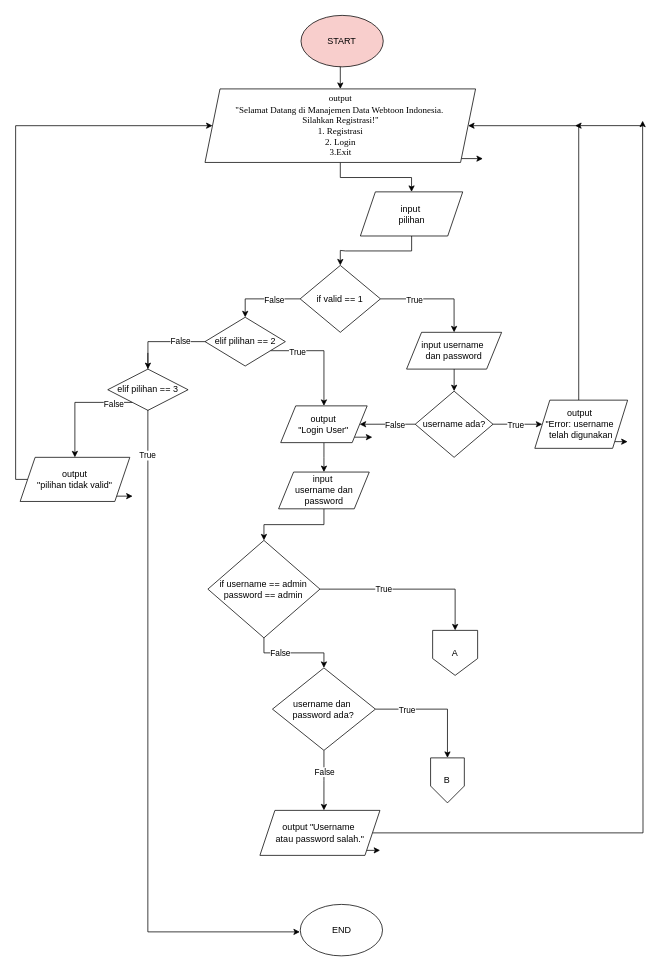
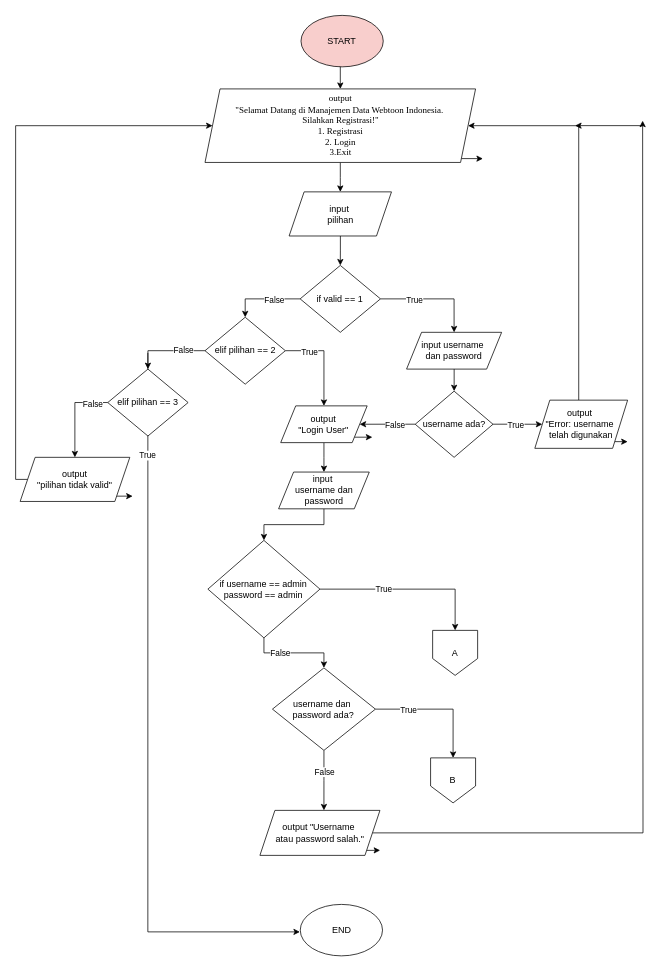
- <mxCell id="7" value="input&amp;nbsp;&lt;div&gt;pilihan&lt;/div&gt;" style="shape=parallelogram;perimeter=parallelogramPerimeter;whiteSpace=wrap;html=1;fixedSize=1;" parent="1" vertex="1"><mxGeometry x="479.65" y="255.325" width="136.5" height="58.831" as="geometry" /></mxCell>
+ <mxCell id="7" value="input&amp;nbsp;&lt;div&gt;pilihan&lt;/div&gt;" style="shape=parallelogram;perimeter=parallelogramPerimeter;whiteSpace=wrap;html=1;fixedSize=1;" parent="1" vertex="1"><mxGeometry x="384.65" y="255.325" width="136.5" height="58.831" as="geometry" /></mxCell>
- <mxCell id="31" value="elif pilihan == 2" style="rhombus;whiteSpace=wrap;html=1;" parent="1" vertex="1"><mxGeometry x="272.525" y="422.503" width="107.123" height="65" as="geometry" /></mxCell>
+ <mxCell id="31" value="elif pilihan == 2" style="rhombus;whiteSpace=wrap;html=1;" parent="1" vertex="1"><mxGeometry x="272.525" y="422.503" width="107.123" height="89.227" as="geometry" /></mxCell>
- <mxCell id="36" value="elif pilihan == 3" style="rhombus;whiteSpace=wrap;html=1;" parent="1" vertex="1"><mxGeometry x="142.85" y="491.63" width="107.123" height="55" as="geometry" /></mxCell>
+ <mxCell id="36" value="elif pilihan == 3" style="rhombus;whiteSpace=wrap;html=1;" parent="1" vertex="1"><mxGeometry x="142.85" y="491.63" width="107.123" height="89.227" as="geometry" /></mxCell>
- <mxCell id="58" value="B" style="shape=offPageConnector;whiteSpace=wrap;html=1;" parent="1" vertex="1"><mxGeometry x="573.28" y="1010" width="45" height="60" as="geometry" /></mxCell>
+ <mxCell id="58" value="B" style="shape=offPageConnector;whiteSpace=wrap;html=1;" parent="1" vertex="1"><mxGeometry x="573.28" y="1010" width="60" height="60" as="geometry" /></mxCell>
